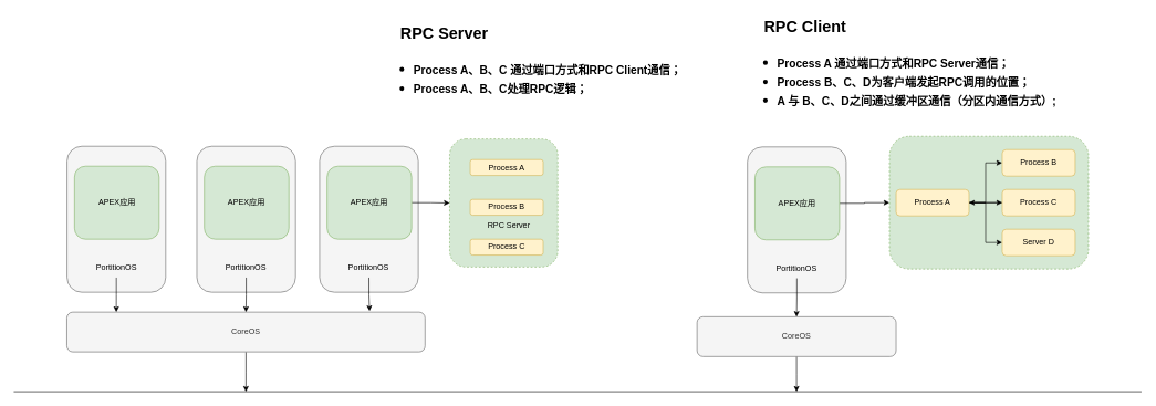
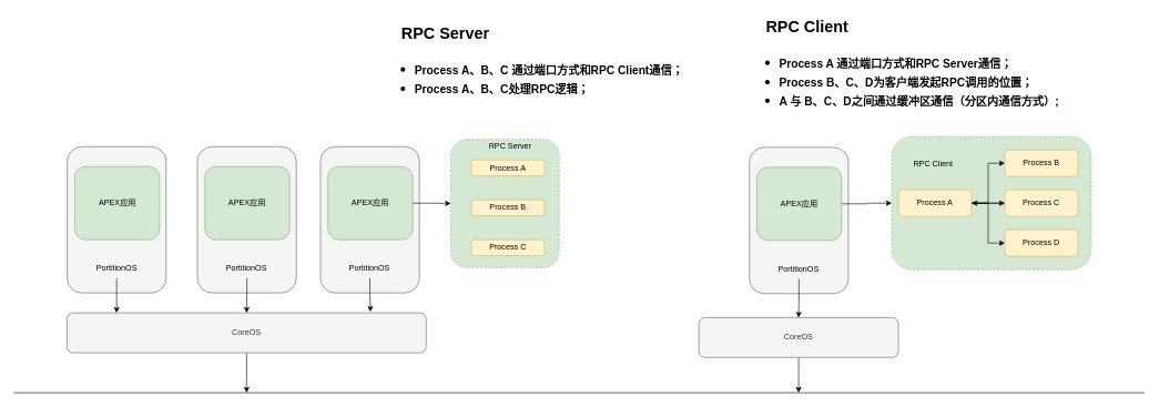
+ <mxCell id="39" value="RPC Client" style="text;html=1;strokeColor=none;fillColor=none;align=center;verticalAlign=middle;whiteSpace=wrap;rounded=0;" vertex="1" parent="1"><mxGeometry x="1360" y="236" width="85" height="20" as="geometry" /></mxCell>
- <mxCell id="29" value="RPC Server" style="text;html=1;strokeColor=none;fillColor=none;align=center;verticalAlign=middle;whiteSpace=wrap;rounded=0;" vertex="1" parent="1"><mxGeometry x="727" y="331" width="79" height="15" as="geometry" /></mxCell>
+ <mxCell id="29" value="RPC Server" style="text;html=1;strokeColor=none;fillColor=none;align=center;verticalAlign=middle;whiteSpace=wrap;rounded=0;" vertex="1" parent="1"><mxGeometry x="727" y="211" width="79" height="15" as="geometry" /></mxCell>
- <mxCell id="38" value="Server D" style="rounded=1;whiteSpace=wrap;html=1;fillColor=#fff2cc;strokeColor=#d6b656;" vertex="1" parent="1"><mxGeometry x="1510" y="345" width="110" height="40" as="geometry" /></mxCell>
+ <mxCell id="38" value="Process D" style="rounded=1;whiteSpace=wrap;html=1;fillColor=#fff2cc;strokeColor=#d6b656;" vertex="1" parent="1"><mxGeometry x="1510" y="345" width="110" height="40" as="geometry" /></mxCell>
